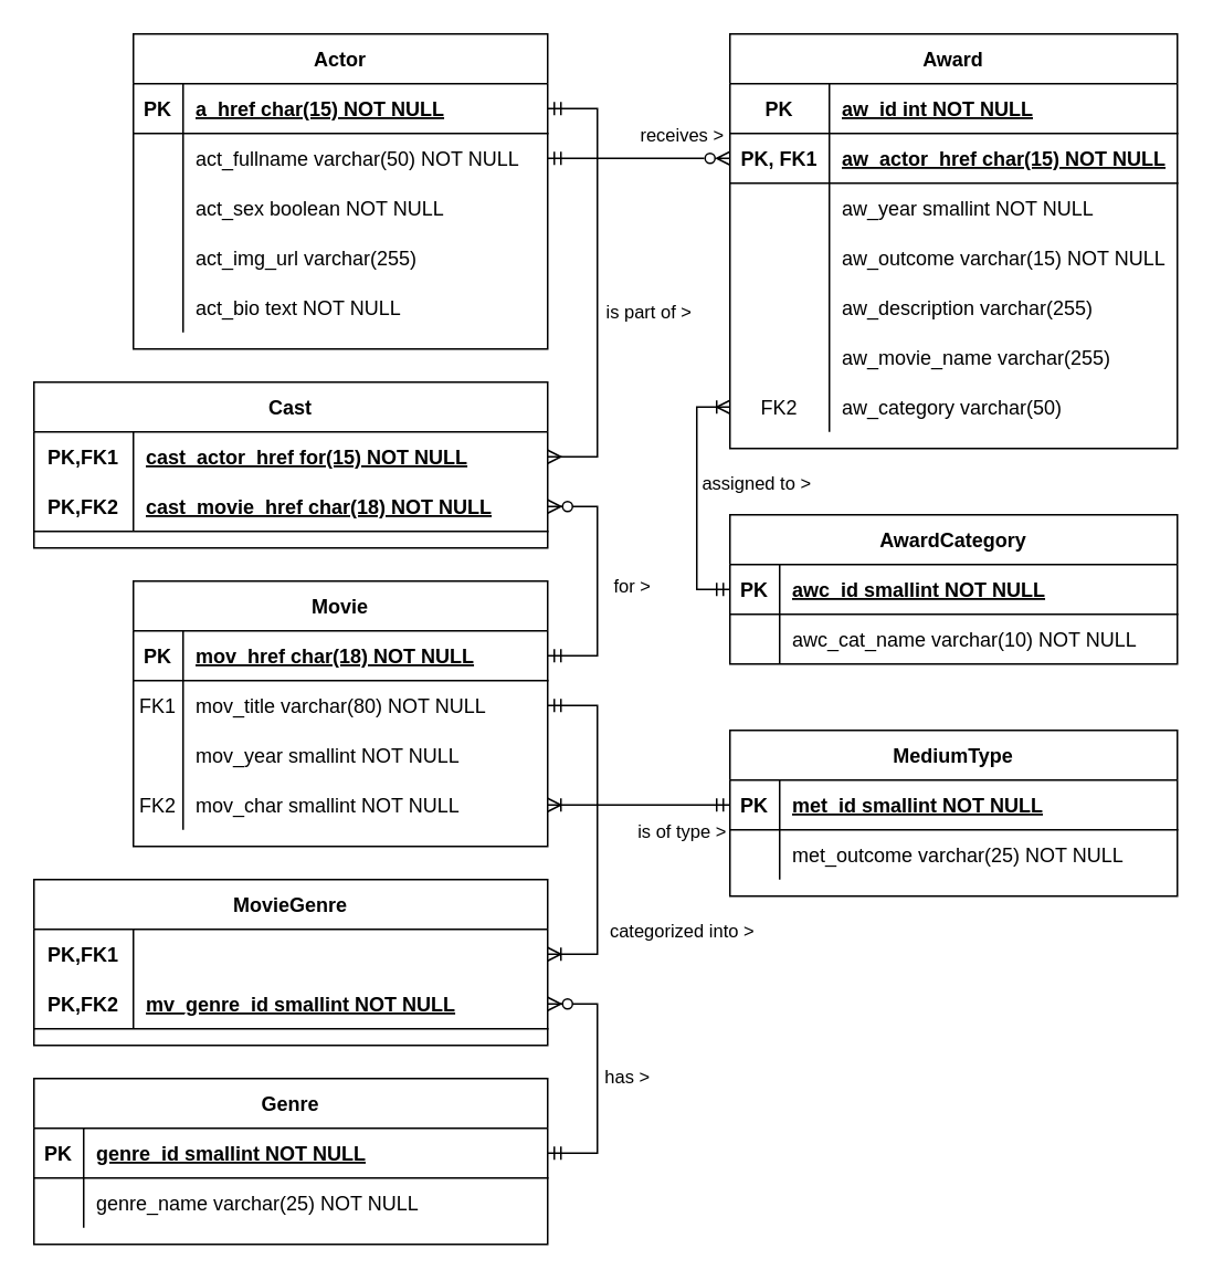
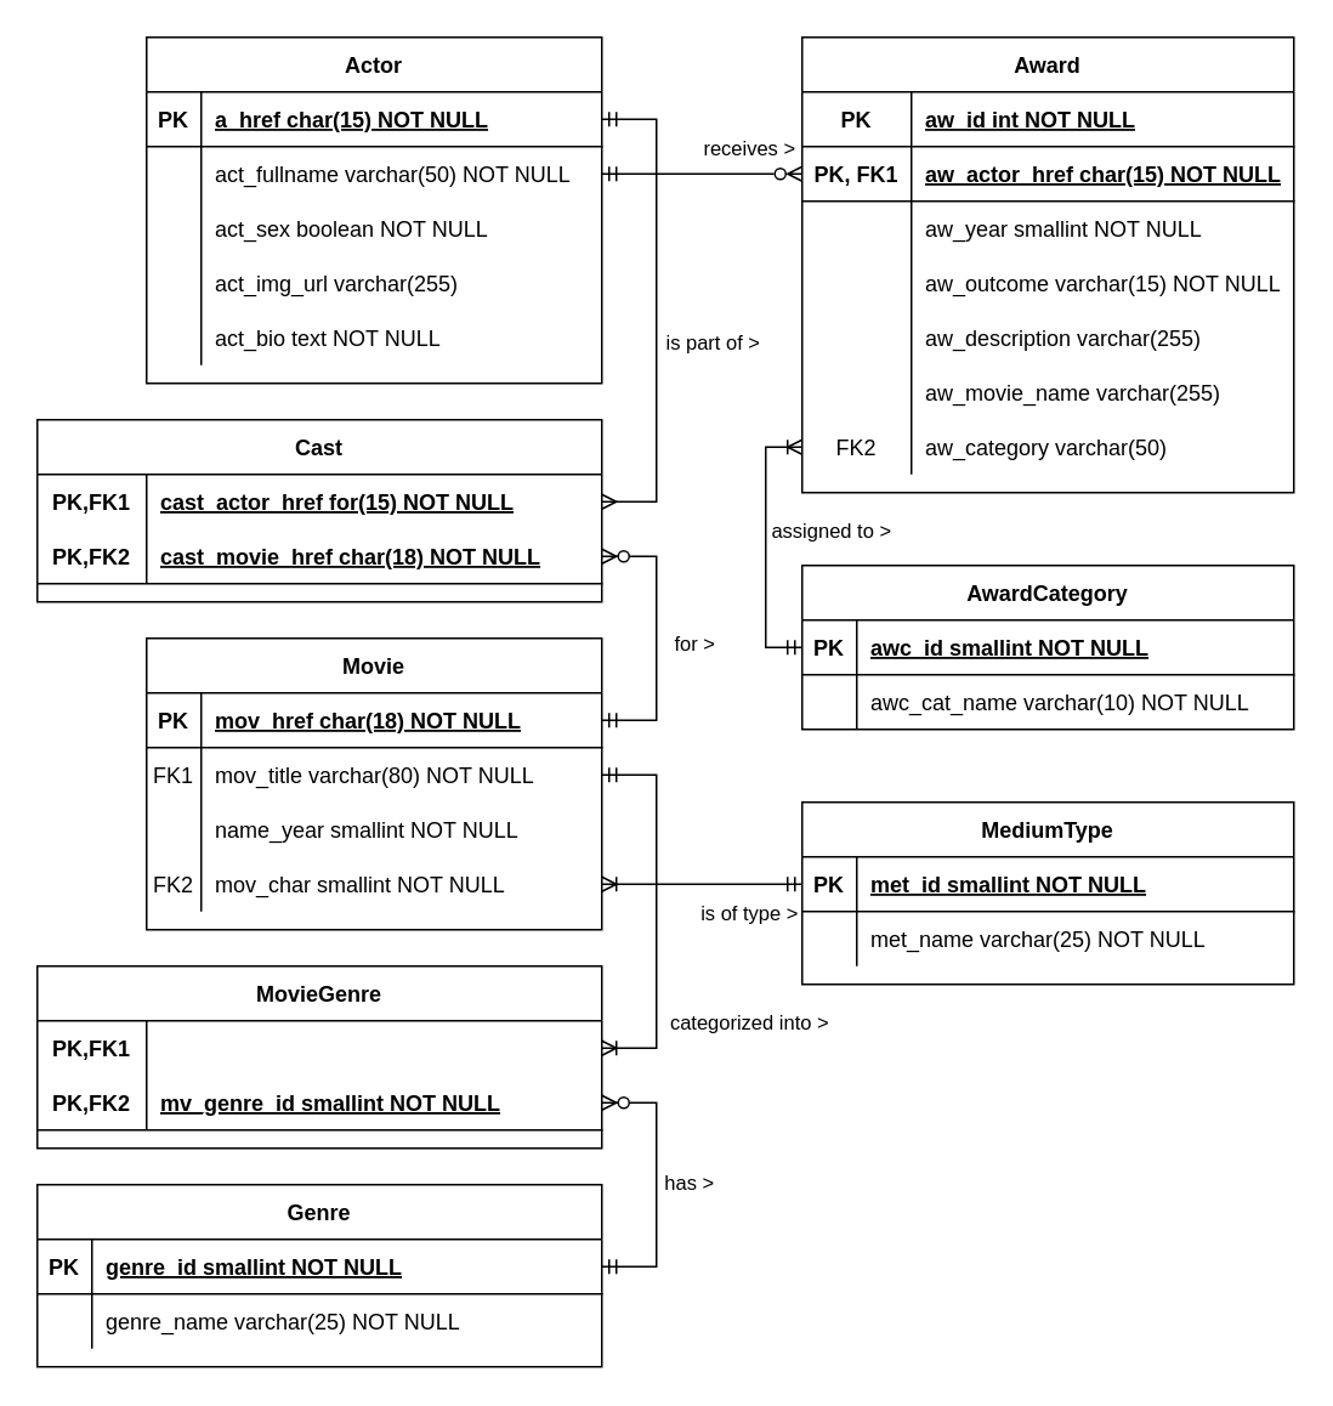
- <mxCell id="33" value="mov_year smallint NOT NULL" style="shape=partialRectangle;overflow=hidden;connectable=0;fillColor=none;top=0;left=0;bottom=0;right=0;align=left;spacingLeft=6;" parent="31" vertex="1"><mxGeometry x="30" width="220" height="30" as="geometry"><mxRectangle width="220" height="30" as="alternateBounds" /></mxGeometry></mxCell>
+ <mxCell id="33" value="name_year smallint NOT NULL" style="shape=partialRectangle;overflow=hidden;connectable=0;fillColor=none;top=0;left=0;bottom=0;right=0;align=left;spacingLeft=6;" parent="31" vertex="1"><mxGeometry x="30" width="220" height="30" as="geometry"><mxRectangle width="220" height="30" as="alternateBounds" /></mxGeometry></mxCell>
- <mxCell id="90" value="met_outcome varchar(25) NOT NULL" style="shape=partialRectangle;connectable=0;fillColor=none;top=0;left=0;bottom=0;right=0;align=left;spacingLeft=6;overflow=hidden;" parent="88" vertex="1"><mxGeometry x="30" width="240" height="30" as="geometry"><mxRectangle width="240" height="30" as="alternateBounds" /></mxGeometry></mxCell>
+ <mxCell id="90" value="met_name varchar(25) NOT NULL" style="shape=partialRectangle;connectable=0;fillColor=none;top=0;left=0;bottom=0;right=0;align=left;spacingLeft=6;overflow=hidden;" parent="88" vertex="1"><mxGeometry x="30" width="240" height="30" as="geometry"><mxRectangle width="240" height="30" as="alternateBounds" /></mxGeometry></mxCell>
